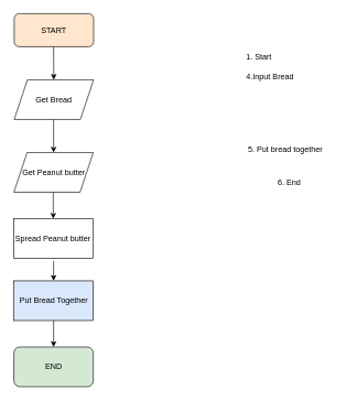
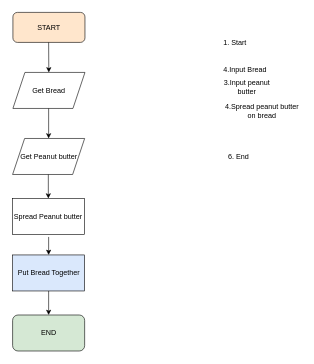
- <mxCell id="13" value="1. Start" style="text;html=1;strokeColor=none;fillColor=none;align=center;verticalAlign=middle;whiteSpace=wrap;rounded=0;" parent="1" vertex="1"><mxGeometry x="361" y="70" width="60" height="30" as="geometry" /></mxCell>
+ <mxCell id="13" value="1. Start" style="text;html=1;strokeColor=none;fillColor=none;align=center;verticalAlign=middle;whiteSpace=wrap;rounded=0;" parent="1" vertex="1"><mxGeometry x="361" y="55" width="60" height="30" as="geometry" /></mxCell>
+ <mxCell id="15" value="3.Input peanut butter" style="text;html=1;strokeColor=none;fillColor=none;align=center;verticalAlign=middle;whiteSpace=wrap;rounded=0;" parent="1" vertex="1"><mxGeometry x="361" y="130" width="100" height="30" as="geometry" /></mxCell>
+ <mxCell id="16" value="4.Spread peanut butter on bread" style="text;html=1;strokeColor=none;fillColor=none;align=center;verticalAlign=middle;whiteSpace=wrap;rounded=0;" parent="1" vertex="1"><mxGeometry x="371" y="170" width="130" height="30" as="geometry" /></mxCell>
- <mxCell id="17" value="5. Put bread together" style="text;html=1;strokeColor=none;fillColor=none;align=center;verticalAlign=middle;whiteSpace=wrap;rounded=0;" parent="1" vertex="1"><mxGeometry x="371" y="210" width="120" height="30" as="geometry" /></mxCell>
- <mxCell id="18" value="6. End" style="text;html=1;strokeColor=none;fillColor=none;align=center;verticalAlign=middle;whiteSpace=wrap;rounded=0;" parent="1" vertex="1"><mxGeometry x="401" y="260" width="71.5" height="30" as="geometry" /></mxCell>
+ <mxCell id="18" value="6. End" style="text;html=1;strokeColor=none;fillColor=none;align=center;verticalAlign=middle;whiteSpace=wrap;rounded=0;" parent="1" vertex="1"><mxGeometry x="361" y="245" width="71.5" height="30" as="geometry" /></mxCell>
